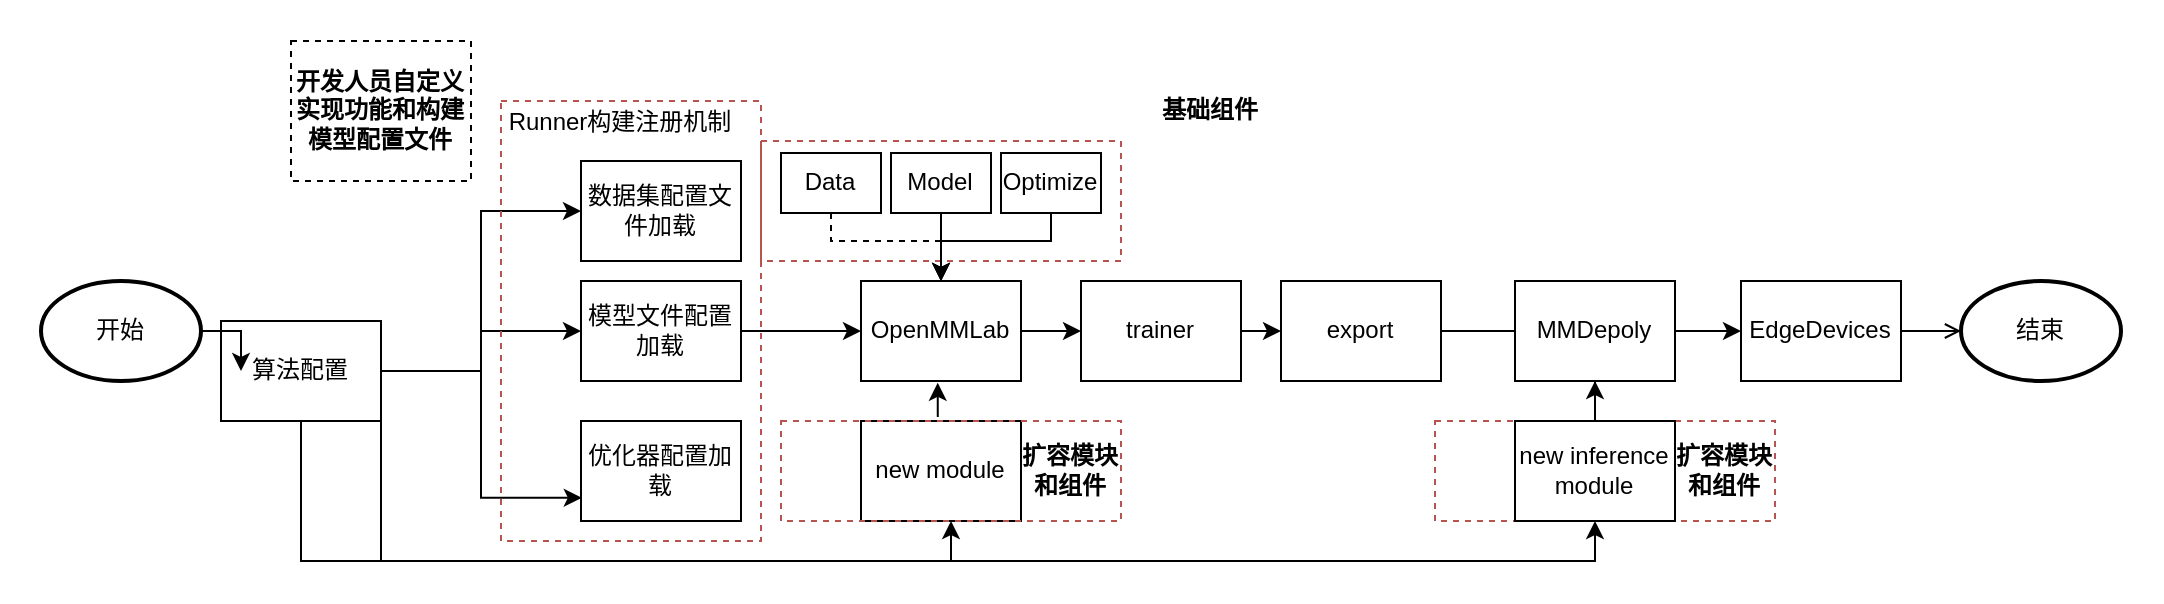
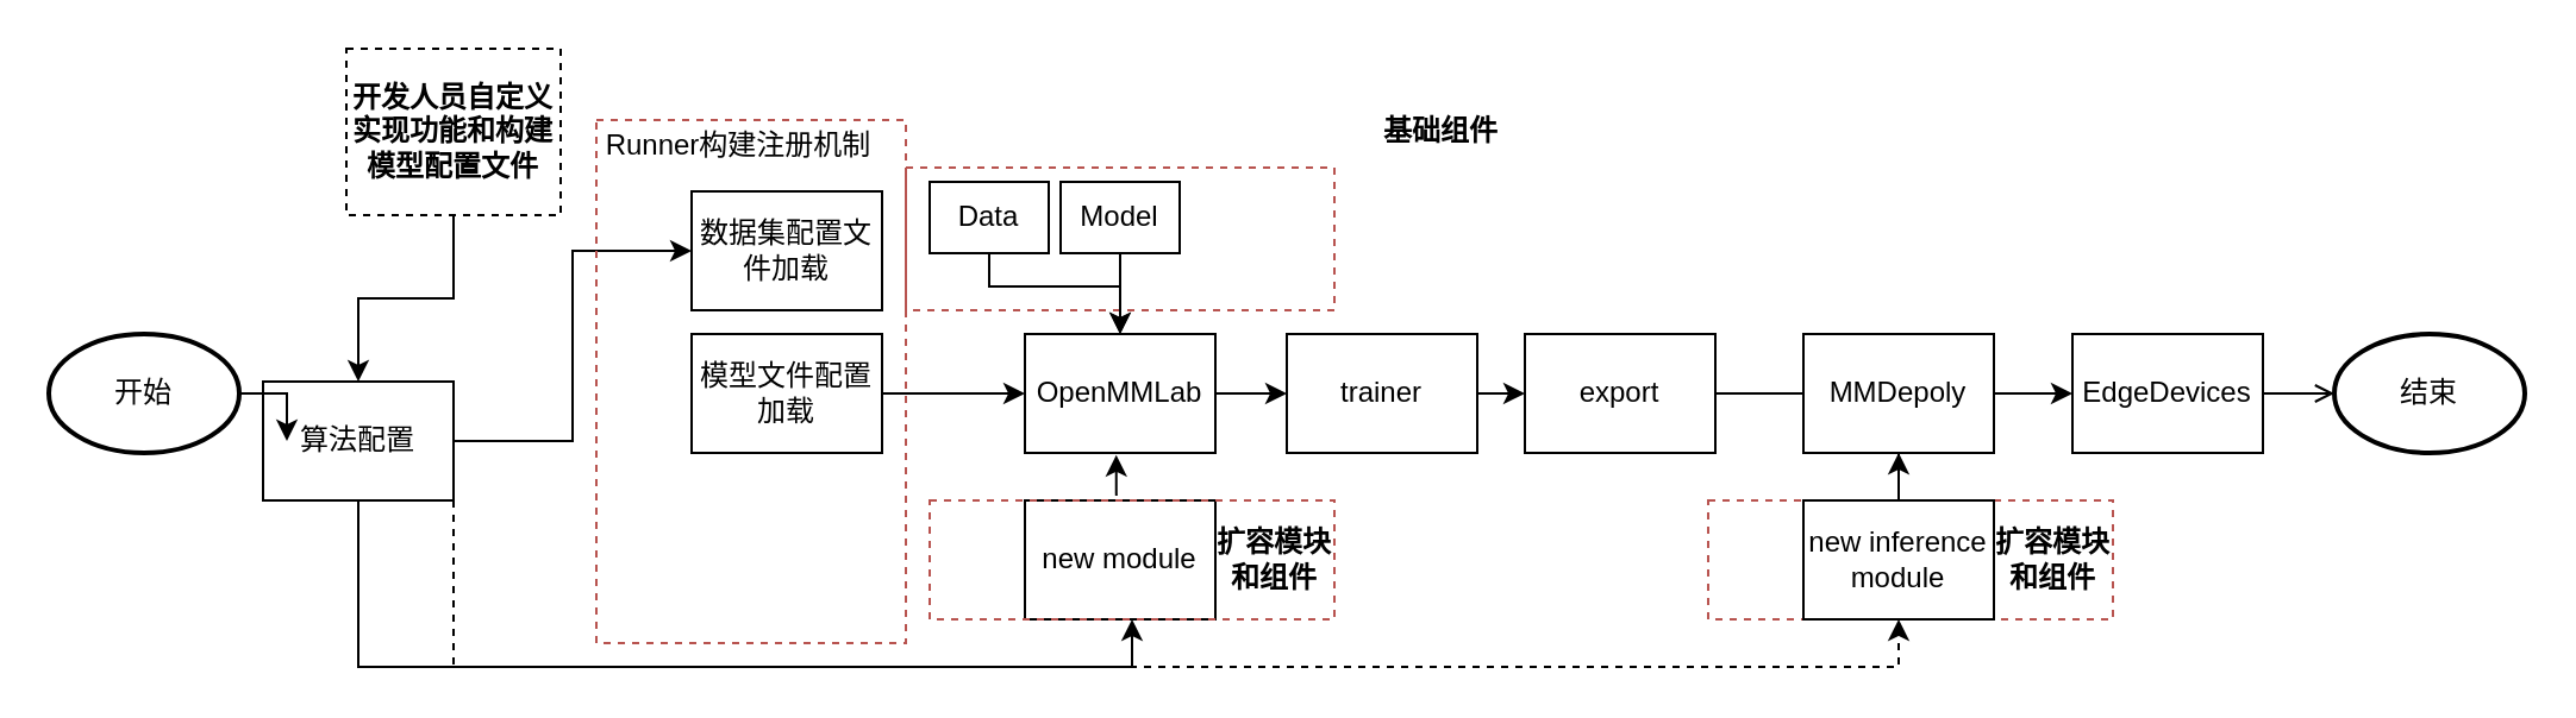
- <mxCell id="22" value="Optimize" style="rounded=0;whiteSpace=wrap;html=1;" vertex="1" parent="1"><mxGeometry x="500" y="76" width="50" height="30" as="geometry" /></mxCell>
- <mxCell id="17" style="edgeStyle=orthogonalEdgeStyle;rounded=0;orthogonalLoop=1;jettySize=auto;html=1;exitX=0.5;exitY=1;exitDx=0;exitDy=0;dashed=1;" edge="1" parent="1" source="18" target="4"><mxGeometry relative="1" as="geometry"><Array as="points"><mxPoint x="415" y="120" /><mxPoint x="470" y="120" /></Array></mxGeometry></mxCell>
+ <mxCell id="17" style="edgeStyle=orthogonalEdgeStyle;rounded=0;orthogonalLoop=1;jettySize=auto;html=1;exitX=0.5;exitY=1;exitDx=0;exitDy=0;" edge="1" parent="1" source="18" target="4"><mxGeometry relative="1" as="geometry"><Array as="points"><mxPoint x="415" y="120" /><mxPoint x="470" y="120" /></Array></mxGeometry></mxCell>
- <mxCell id="21" style="edgeStyle=orthogonalEdgeStyle;rounded=0;orthogonalLoop=1;jettySize=auto;html=1;exitX=0.5;exitY=1;exitDx=0;exitDy=0;entryX=0.5;entryY=0;entryDx=0;entryDy=0;" edge="1" parent="1" source="22" target="4"><mxGeometry relative="1" as="geometry"><Array as="points"><mxPoint x="525" y="120" /><mxPoint x="470" y="120" /></Array></mxGeometry></mxCell>
+ <mxCell id="43" style="edgeStyle=orthogonalEdgeStyle;rounded=0;orthogonalLoop=1;jettySize=auto;html=1;" edge="1" parent="1" source="44" target="10"><mxGeometry relative="1" as="geometry" /></mxCell>
- <mxCell id="5" style="edgeStyle=orthogonalEdgeStyle;rounded=0;orthogonalLoop=1;jettySize=auto;html=1;" edge="1" parent="1" source="10" target="12"><mxGeometry relative="1" as="geometry" /></mxCell>
- <mxCell id="14" value="优化器配置加载" style="rounded=0;whiteSpace=wrap;html=1;" vertex="1" parent="1"><mxGeometry x="290" y="210" width="80" height="50" as="geometry" /></mxCell>
- <mxCell id="7" style="edgeStyle=orthogonalEdgeStyle;rounded=0;orthogonalLoop=1;jettySize=auto;html=1;exitX=1;exitY=0.5;exitDx=0;exitDy=0;entryX=0.005;entryY=0.768;entryDx=0;entryDy=0;entryPerimeter=0;" edge="1" parent="1" source="10" target="14"><mxGeometry relative="1" as="geometry" /></mxCell>
- <mxCell id="9" style="edgeStyle=orthogonalEdgeStyle;rounded=0;orthogonalLoop=1;jettySize=auto;html=1;entryX=0.5;entryY=1;entryDx=0;entryDy=0;" edge="1" parent="1" source="10" target="39"><mxGeometry relative="1" as="geometry"><Array as="points"><mxPoint x="190" y="280" /><mxPoint x="797" y="280" /></Array></mxGeometry></mxCell>
+ <mxCell id="9" style="edgeStyle=orthogonalEdgeStyle;rounded=0;orthogonalLoop=1;jettySize=auto;html=1;entryX=0.5;entryY=1;entryDx=0;entryDy=0;dashed=1;" edge="1" parent="1" source="10" target="39"><mxGeometry relative="1" as="geometry"><Array as="points"><mxPoint x="190" y="280" /><mxPoint x="797" y="280" /></Array></mxGeometry></mxCell>
